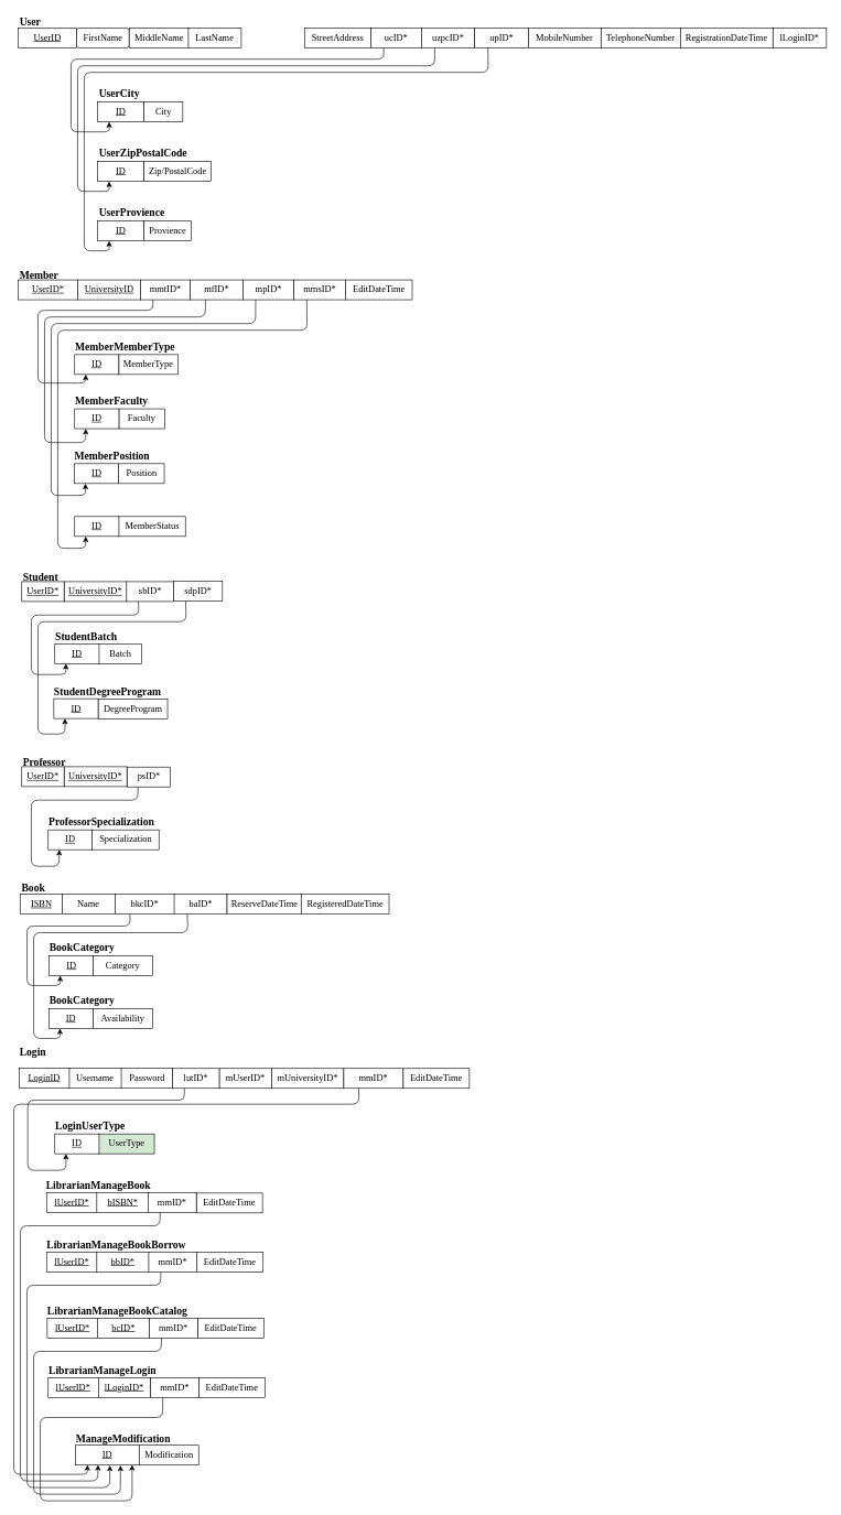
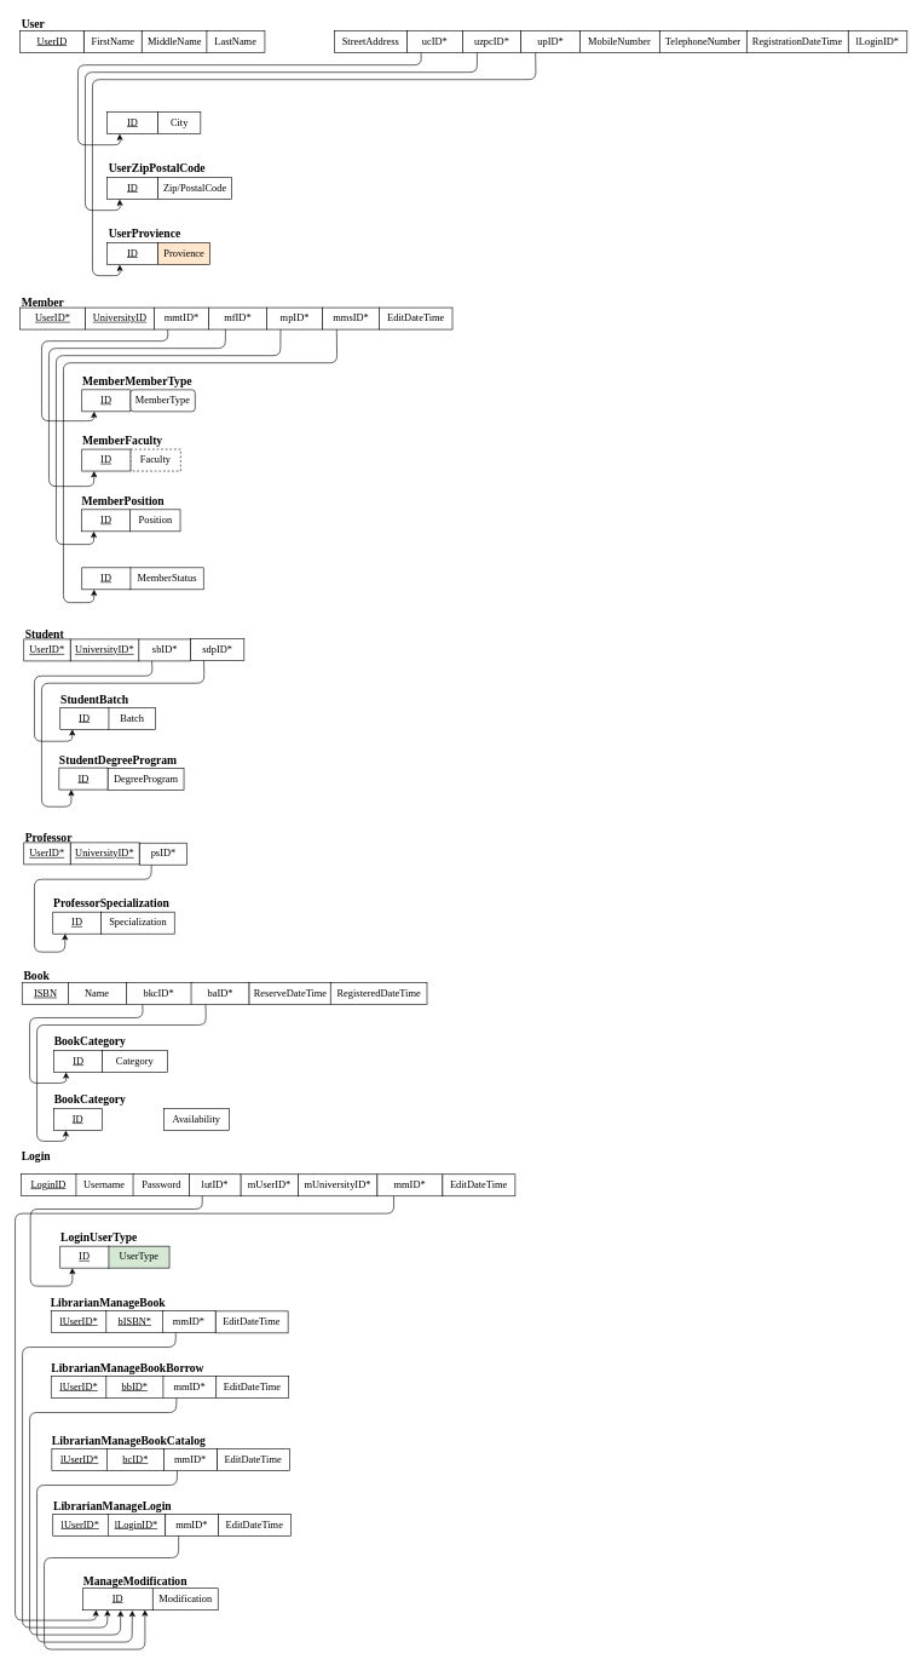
- <mxCell id="4" value="FirstName" style="whiteSpace=wrap;html=1;fontSize=14;fontFamily=Times New Roman;rounded=1;" vertex="1" parent="1"><mxGeometry x="114.5" y="42" width="80" height="30" as="geometry" /></mxCell>
+ <mxCell id="4" value="FirstName" style="rounded=0;whiteSpace=wrap;html=1;fontSize=14;fontFamily=Times New Roman;" vertex="1" parent="1"><mxGeometry x="114.5" y="42" width="80" height="30" as="geometry" /></mxCell>
- <mxCell id="16" value="&lt;font face=&quot;Times New Roman&quot;&gt;UserCity&lt;/font&gt;" style="text;html=1;resizable=0;points=[];autosize=1;align=left;verticalAlign=top;spacingTop=-4;fontSize=16;fontStyle=1" vertex="1" parent="1"><mxGeometry x="146.5" y="128" width="70" height="20" as="geometry" /></mxCell>
- <mxCell id="18" value="Provience" style="rounded=0;whiteSpace=wrap;html=1;fontSize=14;fontFamily=Times New Roman;" vertex="1" parent="1"><mxGeometry x="216.5" y="334" width="72" height="30" as="geometry" /></mxCell>
+ <mxCell id="18" value="Provience" style="rounded=0;whiteSpace=wrap;html=1;fontSize=14;fontFamily=Times New Roman;fillColor=#ffe6cc;" vertex="1" parent="1"><mxGeometry x="216.5" y="334" width="72" height="30" as="geometry" /></mxCell>
- <mxCell id="40" value="MemberType" style="rounded=0;whiteSpace=wrap;html=1;fontSize=14;fontFamily=Times New Roman;" vertex="1" parent="1"><mxGeometry x="179" y="536" width="89" height="30" as="geometry" /></mxCell>
+ <mxCell id="40" value="MemberType" style="whiteSpace=wrap;html=1;fontSize=14;fontFamily=Times New Roman;rounded=1;" vertex="1" parent="1"><mxGeometry x="179" y="536" width="89" height="30" as="geometry" /></mxCell>
- <mxCell id="35" value="Faculty" style="rounded=0;whiteSpace=wrap;html=1;fontSize=14;fontFamily=Times New Roman;" vertex="1" parent="1"><mxGeometry x="179" y="618" width="69" height="30" as="geometry" /></mxCell>
+ <mxCell id="35" value="Faculty" style="rounded=0;whiteSpace=wrap;html=1;fontSize=14;fontFamily=Times New Roman;dashed=1;" vertex="1" parent="1"><mxGeometry x="179" y="618" width="69" height="30" as="geometry" /></mxCell>
- <mxCell id="119" value="Availability" style="rounded=0;whiteSpace=wrap;html=1;fontSize=14;fontFamily=Times New Roman;" vertex="1" parent="1"><mxGeometry x="140" y="1525.5" width="90" height="30" as="geometry" /></mxCell>
+ <mxCell id="119" value="Availability" style="rounded=0;whiteSpace=wrap;html=1;fontSize=14;fontFamily=Times New Roman;" vertex="1" parent="1"><mxGeometry x="225" y="1525.5" width="90" height="30" as="geometry" /></mxCell>
